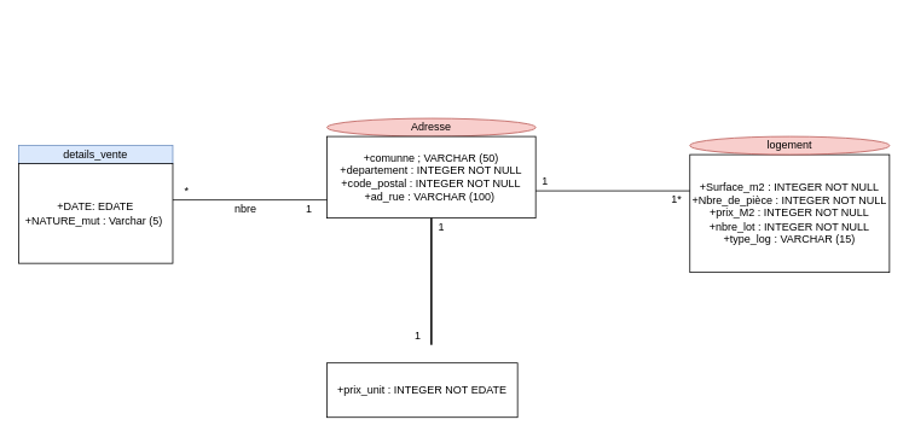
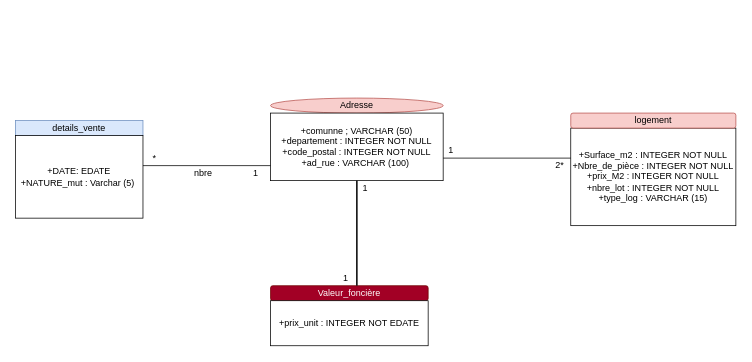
- <mxCell id="8" value="logement" style="ellipse;whiteSpace=wrap;html=1;fillColor=#f8cecc;strokeColor=#b85450;" parent="1" vertex="1"><mxGeometry x="760" y="150" width="220" height="20" as="geometry" /></mxCell>
+ <mxCell id="8" value="logement" style="rounded=1;whiteSpace=wrap;html=1;fillColor=#f8cecc;strokeColor=#b85450;" parent="1" vertex="1"><mxGeometry x="760" y="150" width="220" height="20" as="geometry" /></mxCell>
- <mxCell id="13" value="1*" style="text;html=1;align=center;verticalAlign=middle;resizable=0;points=[];autosize=1;" parent="1" vertex="1"><mxGeometry x="730" y="210" width="30" height="20" as="geometry" /></mxCell>
+ <mxCell id="13" value="2*" style="text;html=1;align=center;verticalAlign=middle;resizable=0;points=[];autosize=1;" parent="1" vertex="1"><mxGeometry x="730" y="210" width="30" height="20" as="geometry" /></mxCell>
+ <mxCell id="5" value="Valeur_foncière" style="rounded=1;whiteSpace=wrap;html=1;fillColor=#a20025;strokeColor=#6F0000;fontColor=#ffffff;" parent="1" vertex="1"><mxGeometry x="360" y="380" width="210" height="20" as="geometry" /></mxCell>
